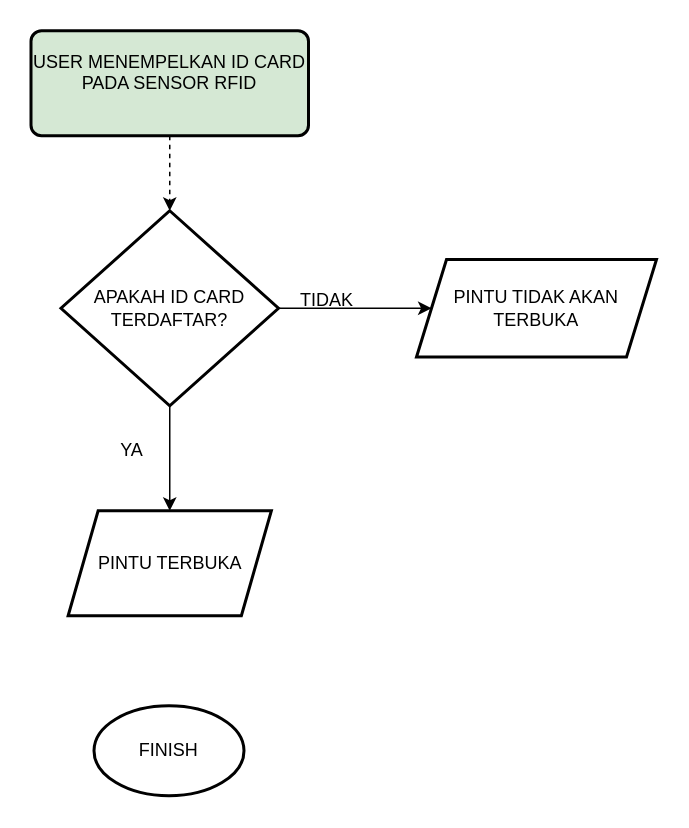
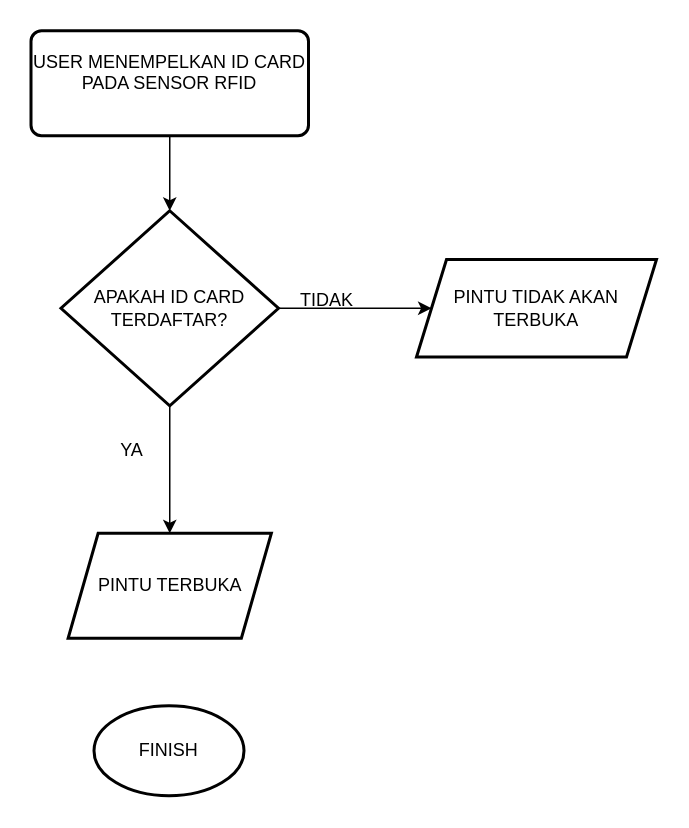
- <mxCell id="3" value="&lt;div&gt;USER MENEMPELKAN ID CARD PADA SENSOR RFID&lt;/div&gt;&lt;div&gt;&lt;br&gt;&lt;/div&gt;" style="rounded=1;whiteSpace=wrap;html=1;absoluteArcSize=1;arcSize=14;strokeWidth=2;fillColor=#d5e8d4;" vertex="1" parent="1"><mxGeometry x="20" y="20" width="185" height="70" as="geometry" /></mxCell>
+ <mxCell id="3" value="&lt;div&gt;USER MENEMPELKAN ID CARD PADA SENSOR RFID&lt;/div&gt;&lt;div&gt;&lt;br&gt;&lt;/div&gt;" style="rounded=1;whiteSpace=wrap;html=1;absoluteArcSize=1;arcSize=14;strokeWidth=2;" vertex="1" parent="1"><mxGeometry x="20" y="20" width="185" height="70" as="geometry" /></mxCell>
- <mxCell id="2" style="edgeStyle=orthogonalEdgeStyle;rounded=0;orthogonalLoop=1;jettySize=auto;html=1;exitX=0.5;exitY=1;exitDx=0;exitDy=0;entryX=0.5;entryY=0;entryDx=0;entryDy=0;entryPerimeter=0;dashed=1;" edge="1" parent="1" source="3" target="6"><mxGeometry relative="1" as="geometry" /></mxCell>
+ <mxCell id="2" style="edgeStyle=orthogonalEdgeStyle;rounded=0;orthogonalLoop=1;jettySize=auto;html=1;exitX=0.5;exitY=1;exitDx=0;exitDy=0;entryX=0.5;entryY=0;entryDx=0;entryDy=0;entryPerimeter=0;" edge="1" parent="1" source="3" target="6"><mxGeometry relative="1" as="geometry" /></mxCell>
- <mxCell id="9" value="PINTU TERBUKA" style="shape=parallelogram;perimeter=parallelogramPerimeter;whiteSpace=wrap;html=1;fixedSize=1;strokeWidth=2;" vertex="1" parent="1"><mxGeometry x="44.75" y="340" width="135.5" height="70" as="geometry" /></mxCell>
+ <mxCell id="9" value="PINTU TERBUKA" style="shape=parallelogram;perimeter=parallelogramPerimeter;whiteSpace=wrap;html=1;fixedSize=1;strokeWidth=2;" vertex="1" parent="1"><mxGeometry x="44.75" y="355" width="135.5" height="70" as="geometry" /></mxCell>
